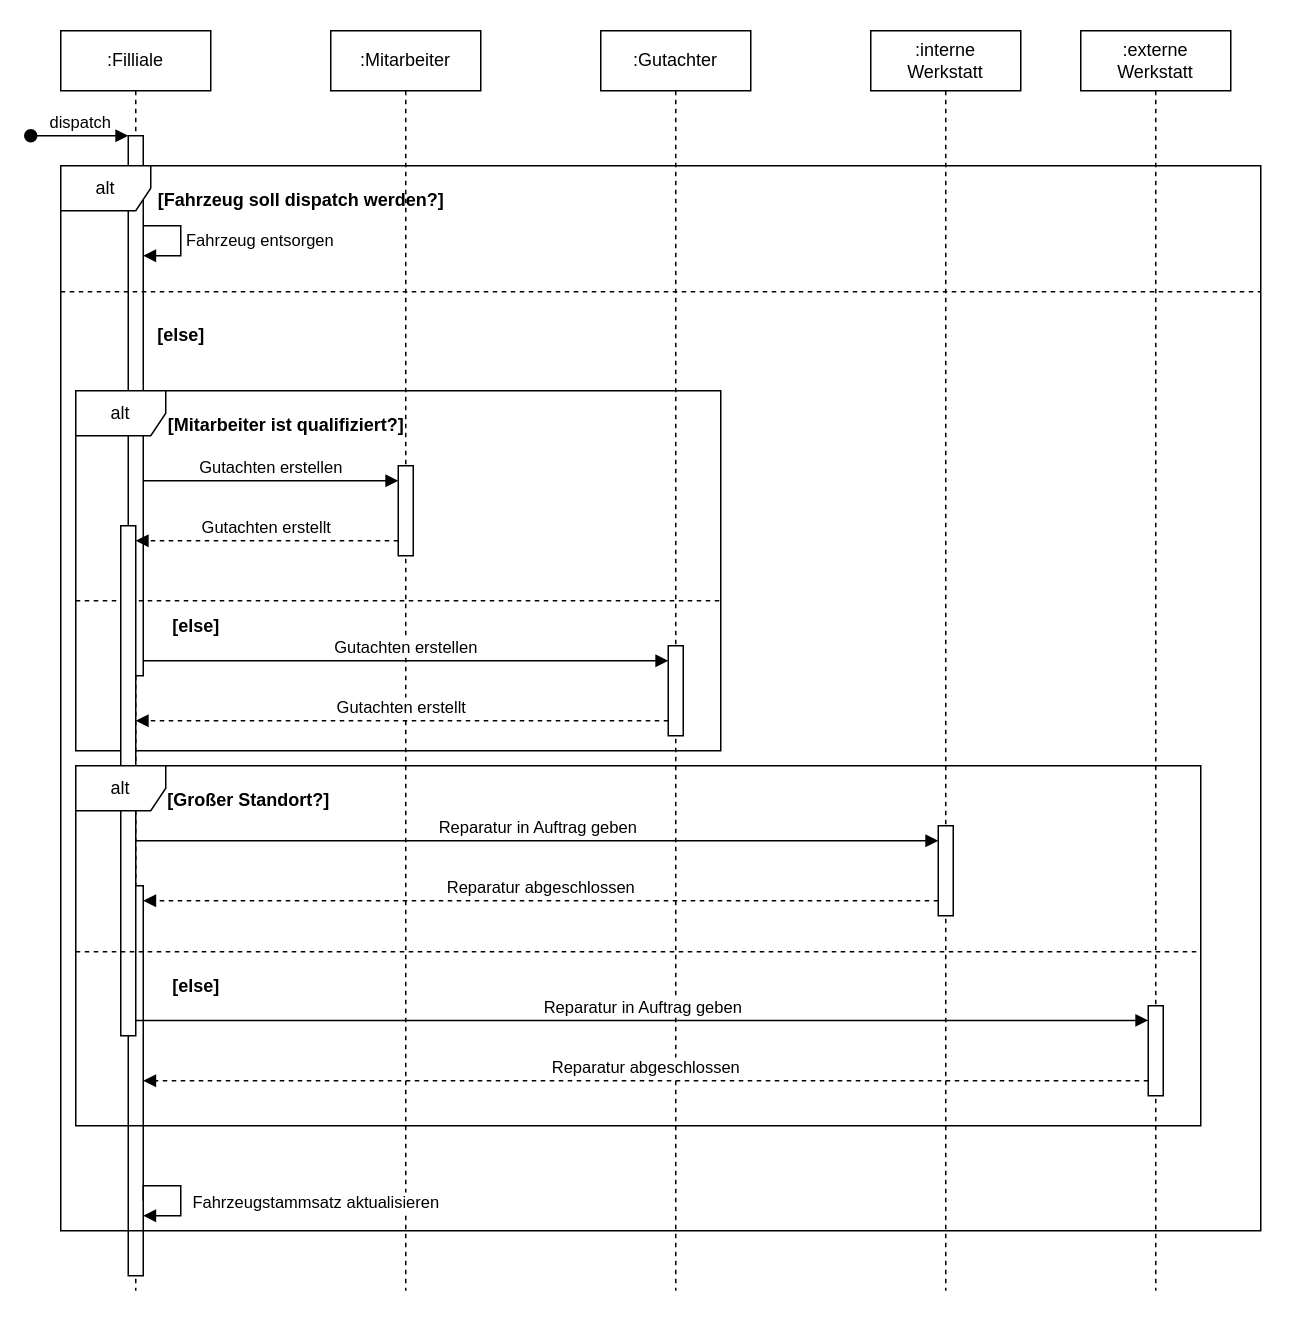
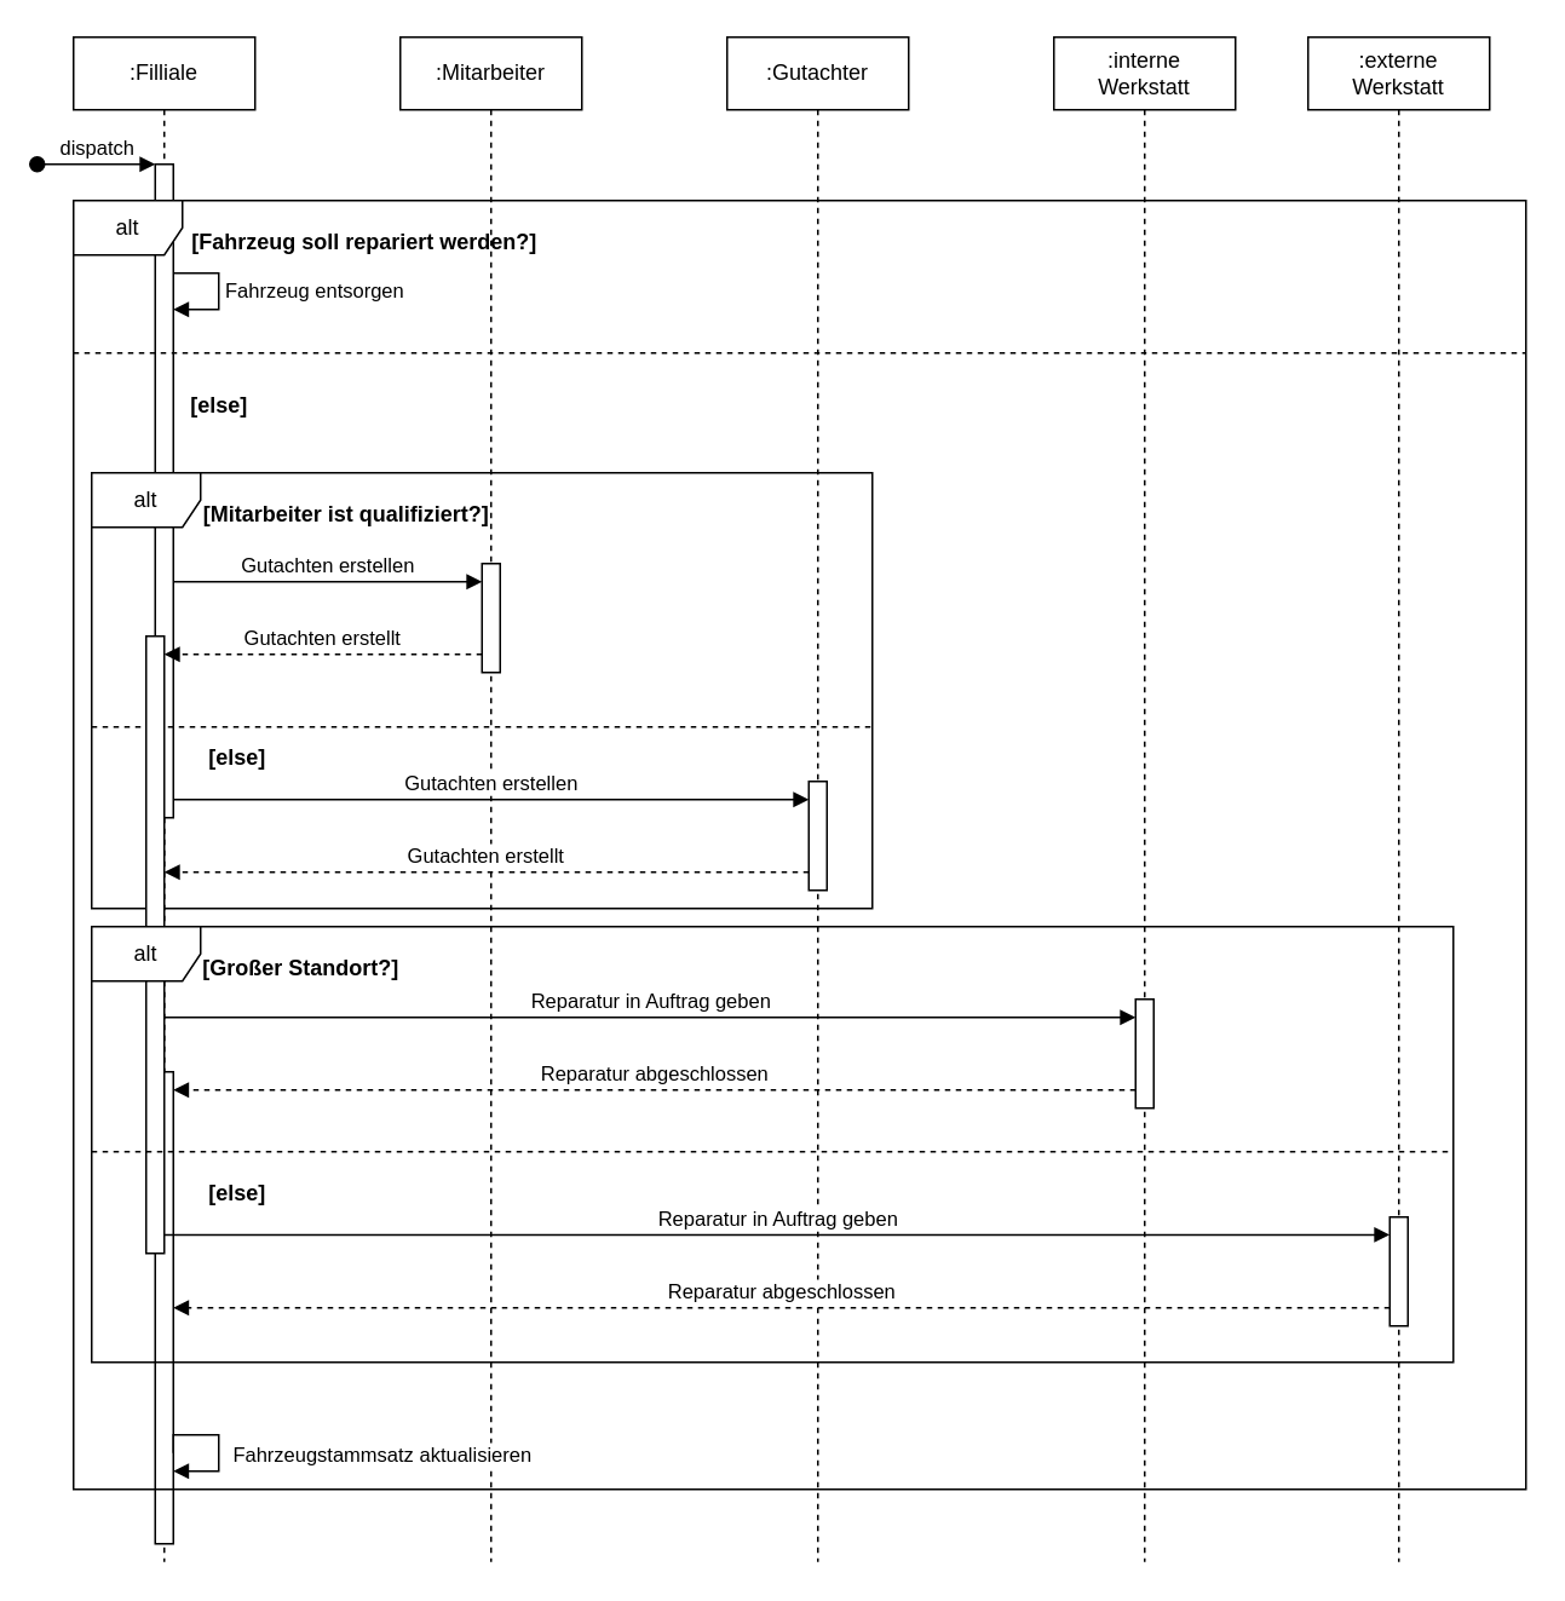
- <mxCell id="36" value="[Fahrzeug soll dispatch werden?]" style="text;align=center;fontStyle=1;verticalAlign=middle;spacingLeft=3;spacingRight=3;strokeColor=none;rotatable=0;points=[[0,0.5],[1,0.5]];portConstraint=eastwest;html=1;" vertex="1" parent="1"><mxGeometry x="100" y="120" width="200" height="26" as="geometry" /></mxCell>
+ <mxCell id="36" value="[Fahrzeug soll repariert werden?]" style="text;align=center;fontStyle=1;verticalAlign=middle;spacingLeft=3;spacingRight=3;strokeColor=none;rotatable=0;points=[[0,0.5],[1,0.5]];portConstraint=eastwest;html=1;" vertex="1" parent="1"><mxGeometry x="100" y="120" width="200" height="26" as="geometry" /></mxCell>
